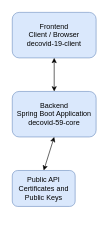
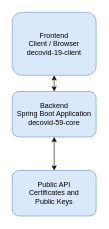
- <mxCell id="3" value="Frontend&lt;br&gt;Client / Browser&lt;br&gt;decovid-19-client" style="rounded=1;whiteSpace=wrap;html=1;fillColor=#dae8fc;strokeColor=#6c8ebf;" parent="1" vertex="1"><mxGeometry x="20" y="20" width="140" height="76" as="geometry" /></mxCell>
+ <mxCell id="3" value="Frontend&lt;br&gt;Client / Browser&lt;br&gt;decovid-19-client" style="rounded=1;whiteSpace=wrap;html=1;fillColor=#dae8fc;strokeColor=#6c8ebf;" parent="1" vertex="1"><mxGeometry x="20" y="20" width="140" height="105" as="geometry" /></mxCell>
- <mxCell id="5" value="Public API&lt;br&gt;Certificates and&lt;br&gt;Public Keys" style="rounded=1;whiteSpace=wrap;html=1;fillColor=#dae8fc;strokeColor=#6c8ebf;" parent="1" vertex="1"><mxGeometry x="20" y="284" width="105" height="60" as="geometry" /></mxCell>
+ <mxCell id="5" value="Public API&lt;br&gt;Certificates and&lt;br&gt;Public Keys" style="rounded=1;whiteSpace=wrap;html=1;fillColor=#dae8fc;strokeColor=#6c8ebf;" parent="1" vertex="1"><mxGeometry x="20" y="284" width="140" height="76" as="geometry" /></mxCell>
